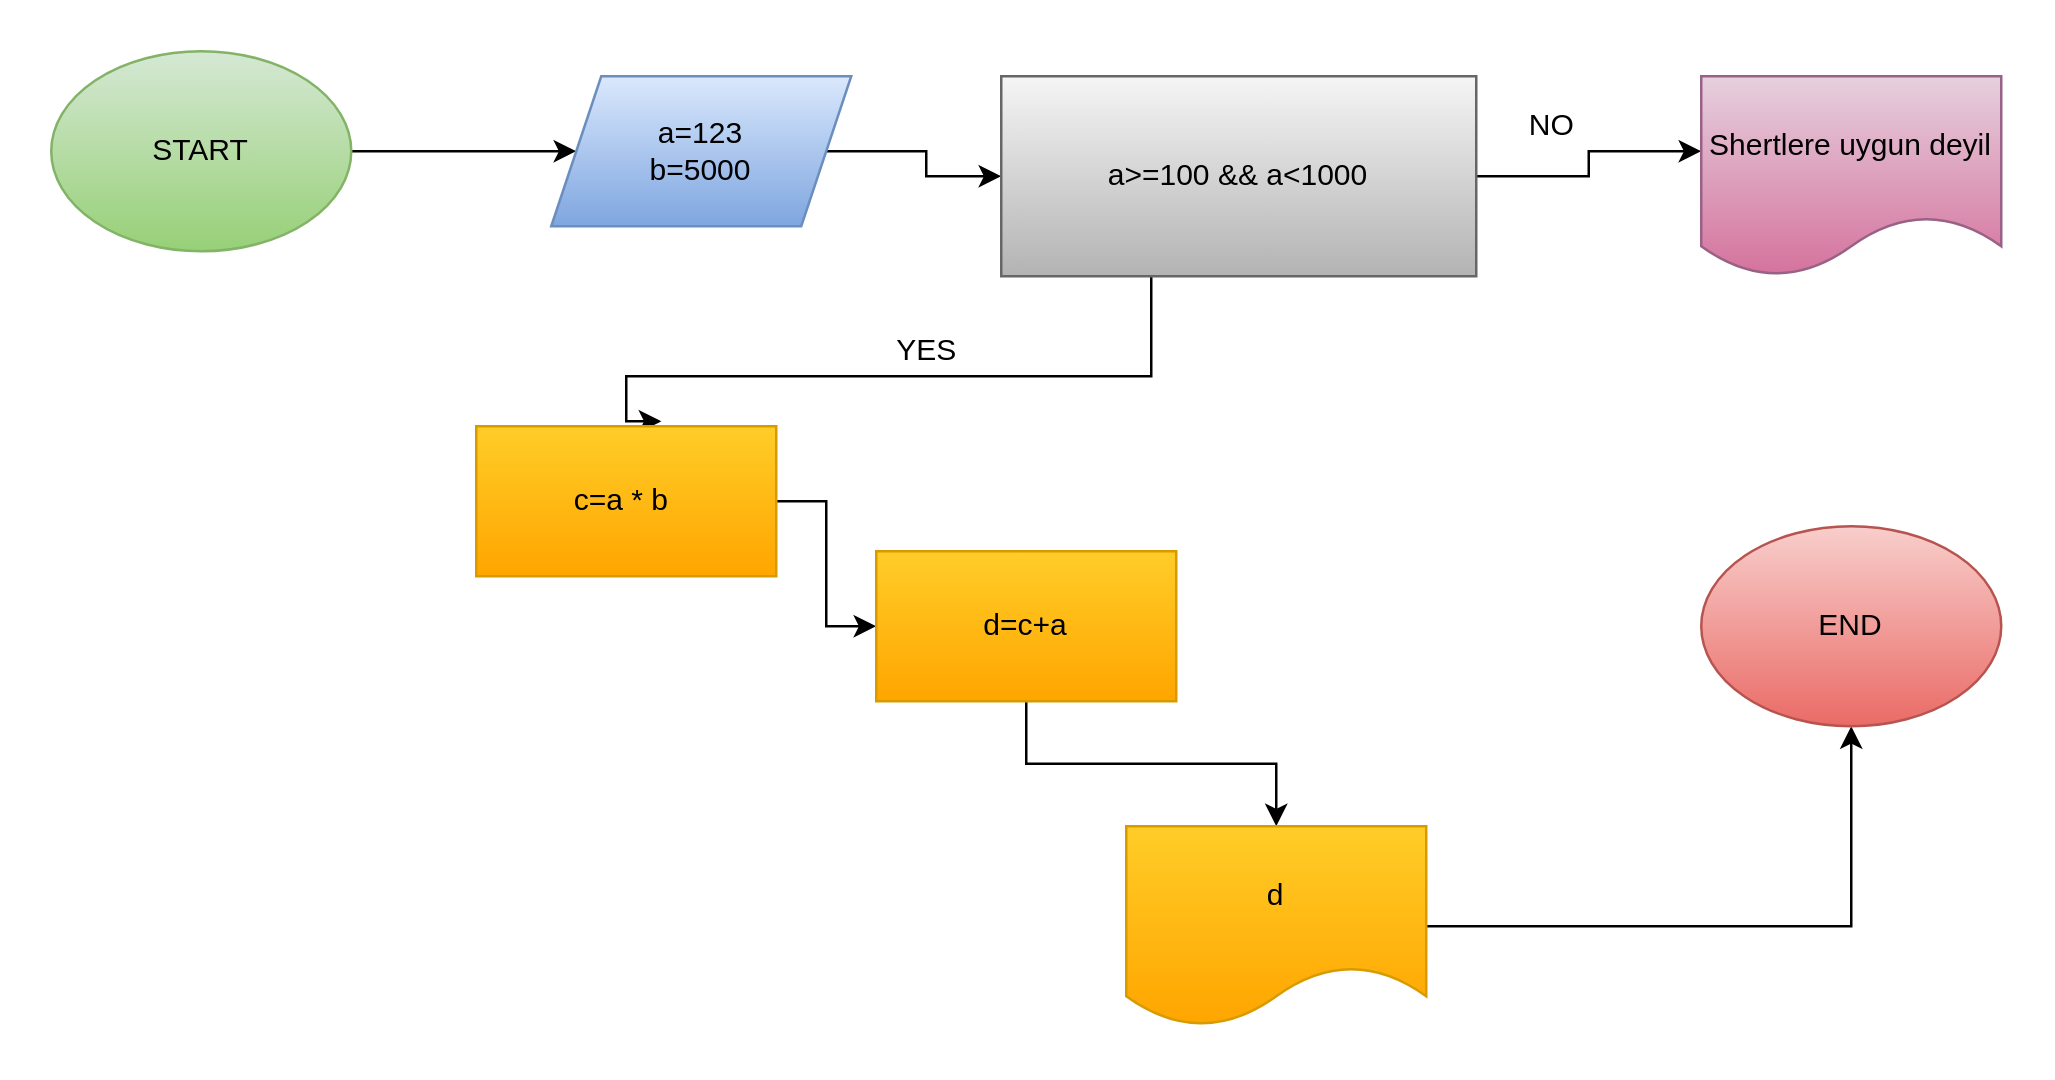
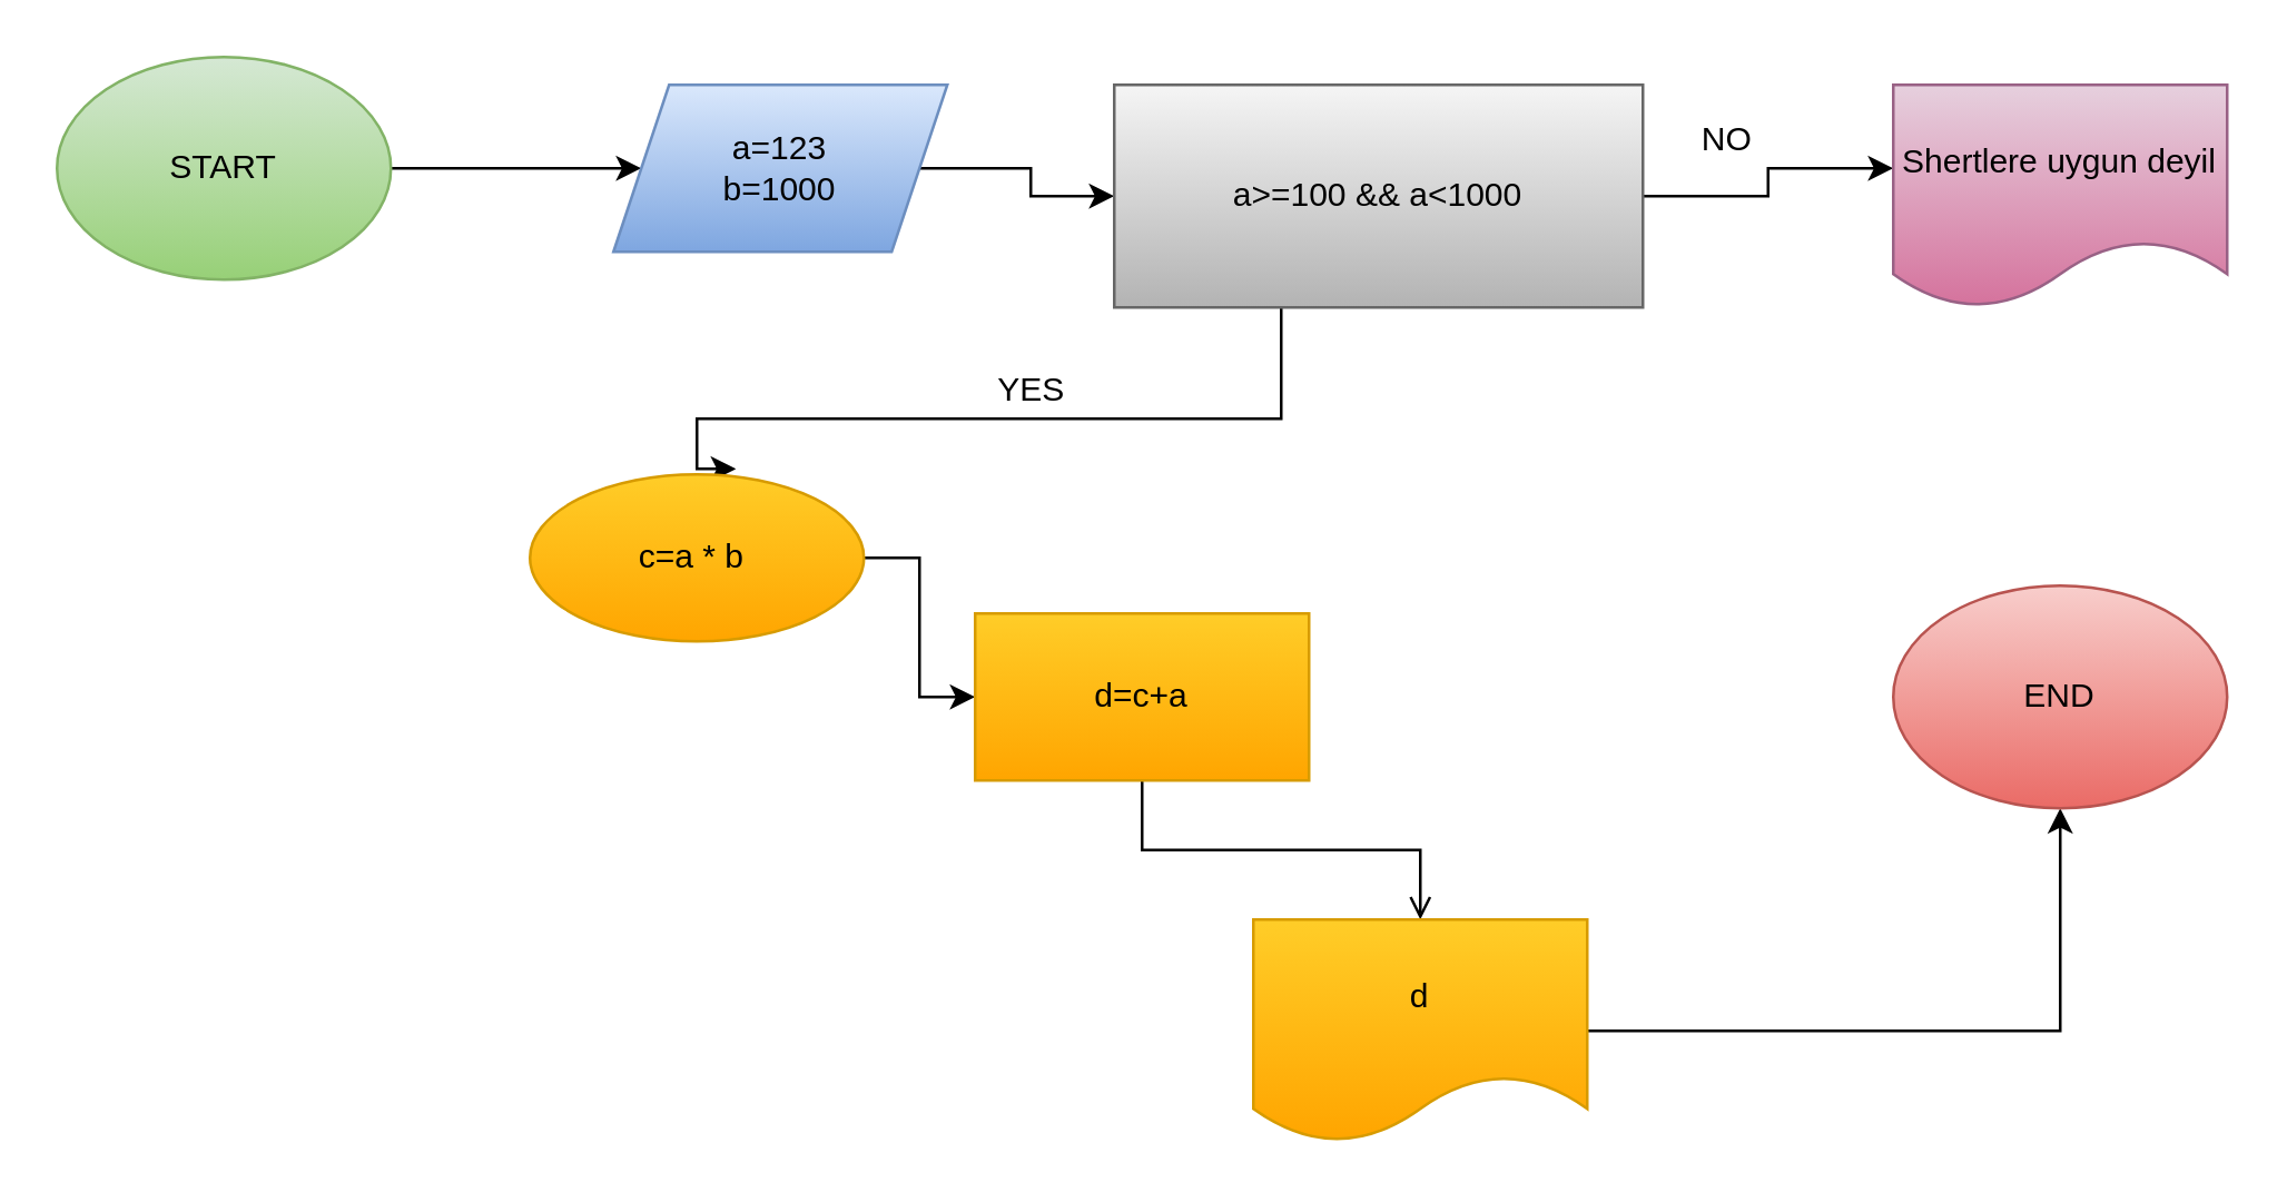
- <mxCell id="5" value="a=123&lt;br&gt;b=5000" style="shape=parallelogram;perimeter=parallelogramPerimeter;whiteSpace=wrap;html=1;fixedSize=1;fillColor=#dae8fc;gradientColor=#7ea6e0;strokeColor=#6c8ebf;" vertex="1" parent="1"><mxGeometry x="220" y="30" width="120" height="60" as="geometry" /></mxCell>
+ <mxCell id="5" value="a=123&lt;br&gt;b=1000" style="shape=parallelogram;perimeter=parallelogramPerimeter;whiteSpace=wrap;html=1;fixedSize=1;fillColor=#dae8fc;gradientColor=#7ea6e0;strokeColor=#6c8ebf;" vertex="1" parent="1"><mxGeometry x="220" y="30" width="120" height="60" as="geometry" /></mxCell>
- <mxCell id="10" value="c=a * b&amp;nbsp;" style="whiteSpace=wrap;html=1;fillColor=#ffcd28;strokeColor=#d79b00;gradientColor=#ffa500;" vertex="1" parent="1"><mxGeometry x="190" y="170" width="120" height="60" as="geometry" /></mxCell>
+ <mxCell id="10" value="c=a * b&amp;nbsp;" style="ellipse;whiteSpace=wrap;html=1;fillColor=#ffcd28;strokeColor=#d79b00;gradientColor=#ffa500;" vertex="1" parent="1"><mxGeometry x="190" y="170" width="120" height="60" as="geometry" /></mxCell>
- <mxCell id="11" value="" style="edgeStyle=orthogonalEdgeStyle;rounded=0;orthogonalLoop=1;jettySize=auto;html=1;" edge="1" parent="1" source="12" target="17"><mxGeometry relative="1" as="geometry" /></mxCell>
+ <mxCell id="11" value="" style="edgeStyle=orthogonalEdgeStyle;rounded=0;orthogonalLoop=1;jettySize=auto;html=1;endArrow=open;" edge="1" parent="1" source="12" target="17"><mxGeometry relative="1" as="geometry" /></mxCell>
